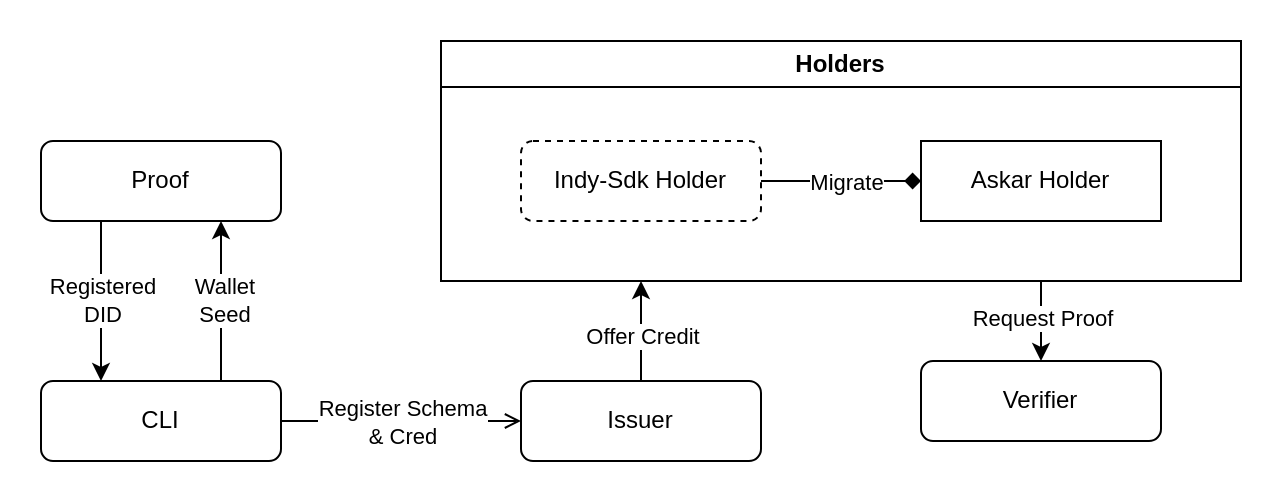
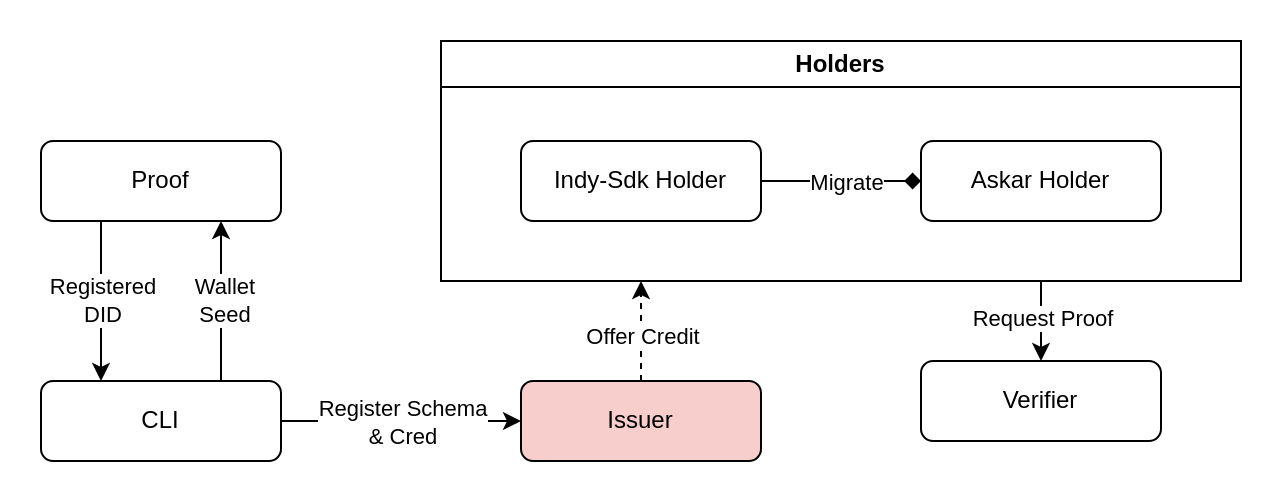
- <mxCell id="18" value="Indy-Sdk Holder" style="rounded=1;whiteSpace=wrap;html=1;dashed=1;" parent="16" vertex="1"><mxGeometry x="40" y="50" width="120" height="40" as="geometry" /></mxCell>
+ <mxCell id="18" value="Indy-Sdk Holder" style="rounded=1;whiteSpace=wrap;html=1;" parent="16" vertex="1"><mxGeometry x="40" y="50" width="120" height="40" as="geometry" /></mxCell>
- <mxCell id="17" value="Askar Holder" style="whiteSpace=wrap;html=1;rounded=0;" parent="16" vertex="1"><mxGeometry x="240" y="50" width="120" height="40" as="geometry" /></mxCell>
+ <mxCell id="17" value="Askar Holder" style="rounded=1;whiteSpace=wrap;html=1;" parent="16" vertex="1"><mxGeometry x="240" y="50" width="120" height="40" as="geometry" /></mxCell>
- <mxCell id="10" style="edgeStyle=orthogonalEdgeStyle;rounded=0;orthogonalLoop=1;jettySize=auto;html=1;entryX=0.25;entryY=1;entryDx=0;entryDy=0;" parent="1" source="12" target="16" edge="1"><mxGeometry relative="1" as="geometry"><mxPoint x="320" y="110" as="targetPoint" /></mxGeometry></mxCell>
+ <mxCell id="10" style="edgeStyle=orthogonalEdgeStyle;rounded=0;orthogonalLoop=1;jettySize=auto;html=1;entryX=0.25;entryY=1;entryDx=0;entryDy=0;dashed=1;" parent="1" source="12" target="16" edge="1"><mxGeometry relative="1" as="geometry"><mxPoint x="320" y="110" as="targetPoint" /></mxGeometry></mxCell>
- <mxCell id="7" value="" style="edgeStyle=orthogonalEdgeStyle;rounded=0;orthogonalLoop=1;jettySize=auto;html=1;endArrow=open;" parent="1" source="9" target="12" edge="1"><mxGeometry relative="1" as="geometry" /></mxCell>
+ <mxCell id="7" value="" style="edgeStyle=orthogonalEdgeStyle;rounded=0;orthogonalLoop=1;jettySize=auto;html=1;" parent="1" source="9" target="12" edge="1"><mxGeometry relative="1" as="geometry" /></mxCell>
- <mxCell id="12" value="Issuer" style="rounded=1;whiteSpace=wrap;html=1;" parent="1" vertex="1"><mxGeometry x="260" y="190" width="120" height="40" as="geometry" /></mxCell>
+ <mxCell id="12" value="Issuer" style="rounded=1;whiteSpace=wrap;html=1;fillColor=#f8cecc;" parent="1" vertex="1"><mxGeometry x="260" y="190" width="120" height="40" as="geometry" /></mxCell>
